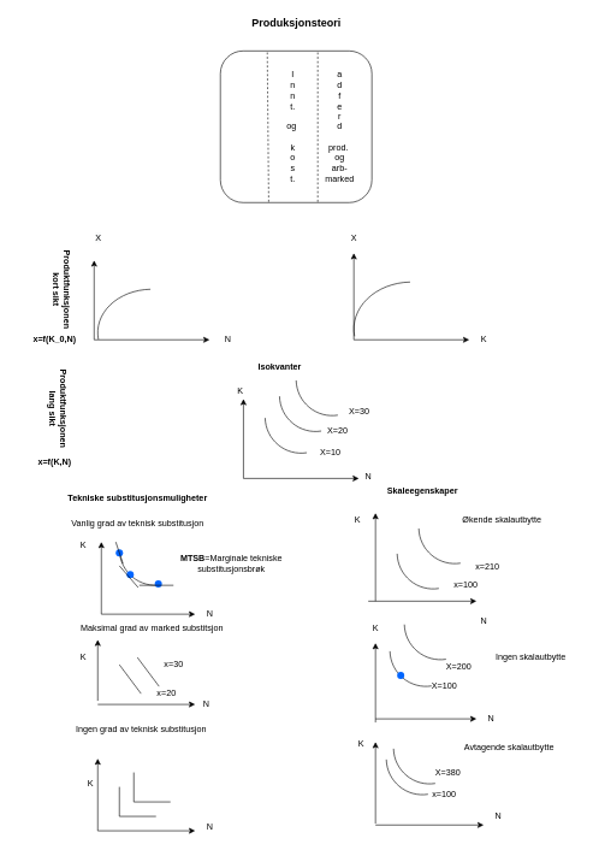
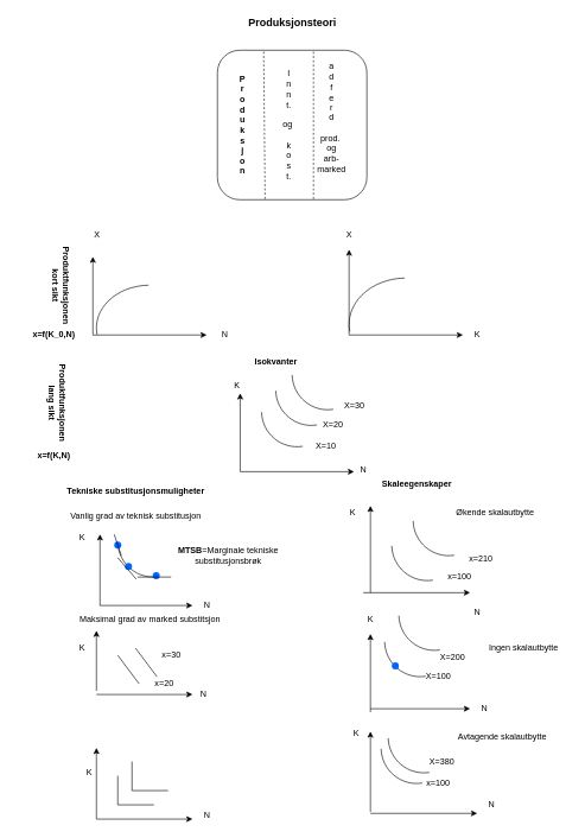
+ <mxCell id="6" value="&lt;b&gt;P&lt;br&gt;r&lt;br&gt;o&lt;br&gt;d&lt;br&gt;u&lt;br&gt;k&lt;br&gt;s&lt;br&gt;j&lt;br&gt;o&lt;br&gt;n&lt;/b&gt;" style="text;html=1;align=center;verticalAlign=middle;resizable=0;points=[];autosize=1;" parent="1" vertex="1"><mxGeometry x="330" y="100" width="20" height="150" as="geometry" /></mxCell>
- <mxCell id="8" value="a&lt;br&gt;d&lt;br&gt;f&lt;br&gt;e&lt;br&gt;r&lt;br&gt;d&lt;br&gt;&lt;br&gt;prod.&amp;nbsp;&lt;br&gt;og&lt;br&gt;arb-&lt;br&gt;marked&lt;br&gt;" style="text;html=1;align=center;verticalAlign=middle;resizable=0;points=[];autosize=1;" parent="1" vertex="1"><mxGeometry x="440" y="95" width="60" height="160" as="geometry" /></mxCell>
+ <mxCell id="8" value="a&lt;br&gt;d&lt;br&gt;f&lt;br&gt;e&lt;br&gt;r&lt;br&gt;d&lt;br&gt;&lt;br&gt;prod.&amp;nbsp;&lt;br&gt;og&lt;br&gt;arb-&lt;br&gt;marked&lt;br&gt;" style="text;html=1;align=center;verticalAlign=middle;resizable=0;points=[];autosize=1;" parent="1" vertex="1"><mxGeometry x="435" y="85" width="60" height="160" as="geometry" /></mxCell>
- <mxCell id="37" value="Ingen grad av teknisk substitusjon" style="text;html=1;align=center;verticalAlign=middle;resizable=0;points=[];autosize=1;" parent="1" vertex="1"><mxGeometry x="95" y="1000" width="200" height="20" as="geometry" /></mxCell>
